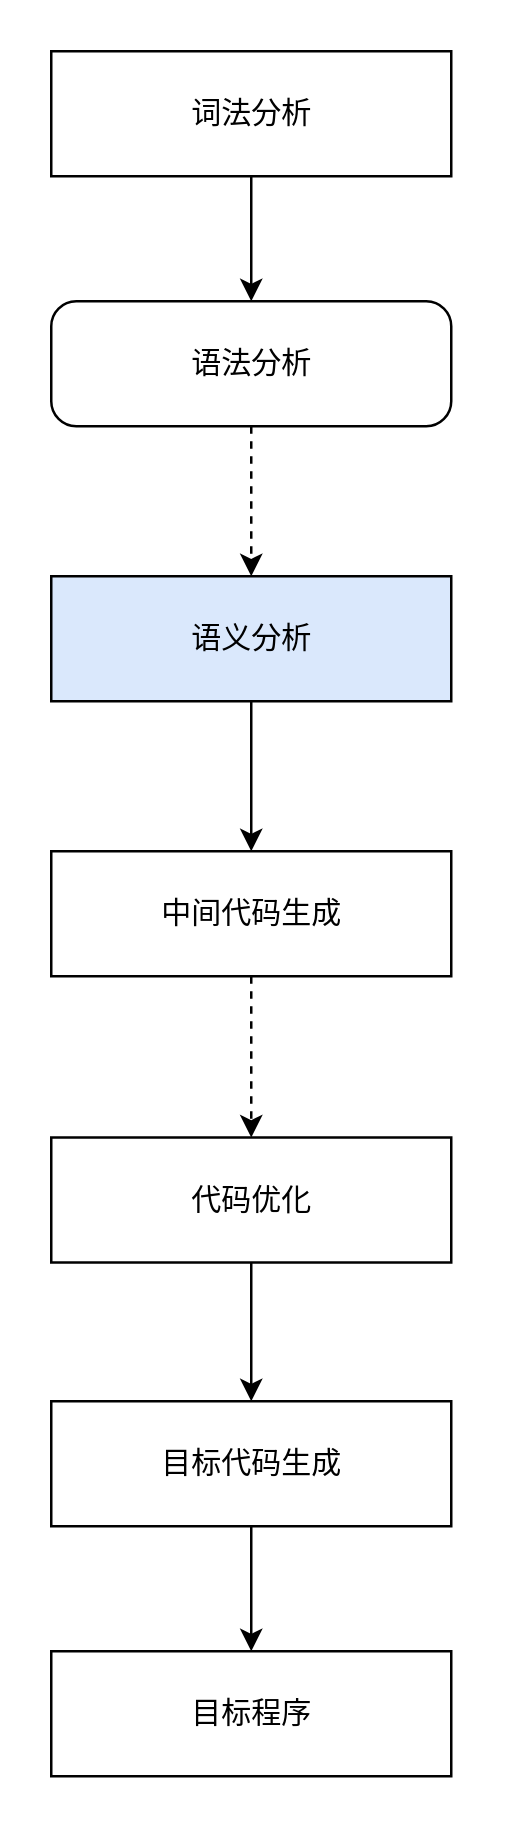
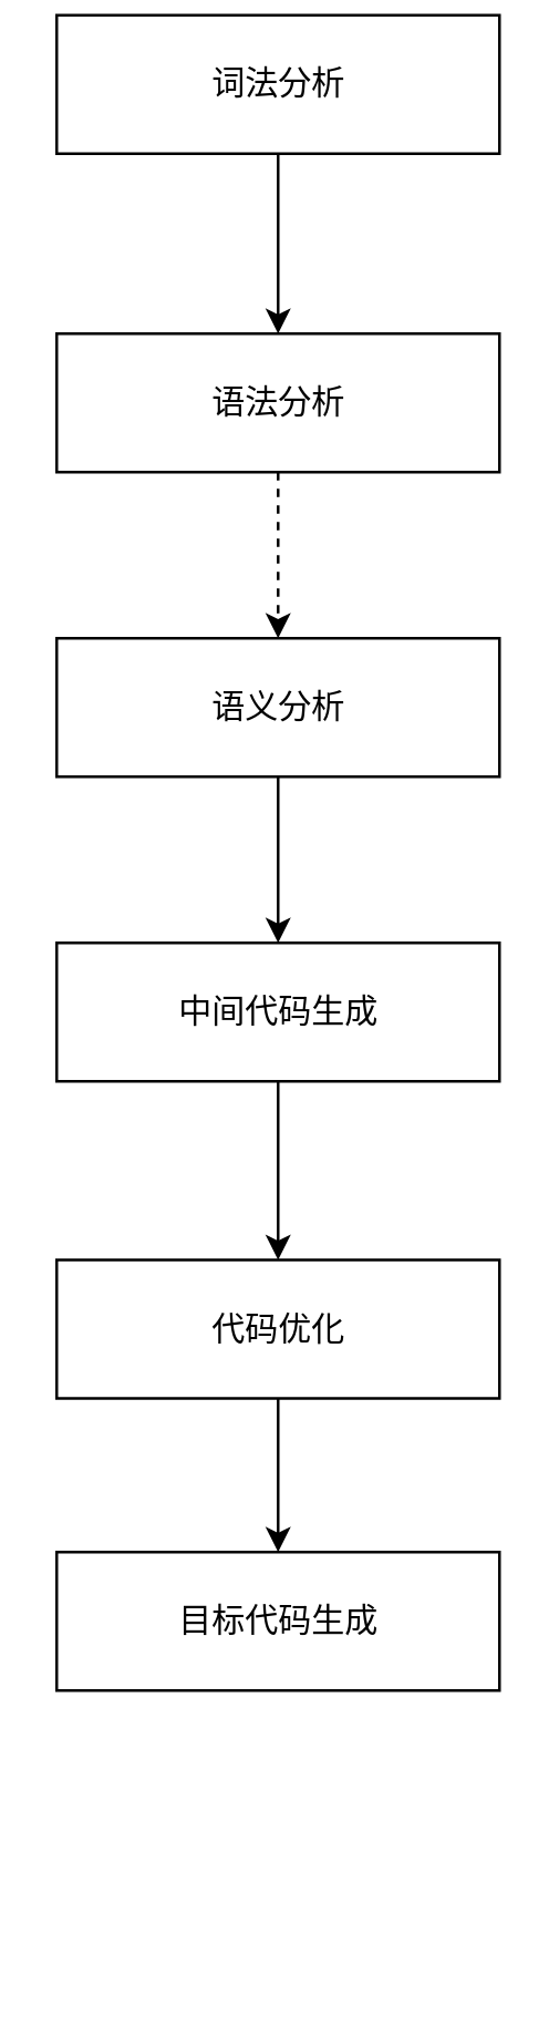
- <mxCell id="3" value="词法分析" style="html=1;dashed=0;rounded=0;absoluteArcSize=1;arcSize=20;verticalAlign=middle;align=center;" vertex="1" parent="1"><mxGeometry x="20" y="20" width="160" height="50" as="geometry" /></mxCell>
+ <mxCell id="3" value="词法分析" style="html=1;dashed=0;rounded=0;absoluteArcSize=1;arcSize=20;verticalAlign=middle;align=center;" vertex="1" parent="1"><mxGeometry x="20" y="5" width="160" height="50" as="geometry" /></mxCell>
- <mxCell id="5" value="语法分析" style="html=1;dashed=0;absoluteArcSize=1;arcSize=20;verticalAlign=middle;align=center;rounded=1;" vertex="1" parent="1"><mxGeometry x="20" y="120" width="160" height="50" as="geometry" /></mxCell>
+ <mxCell id="5" value="语法分析" style="html=1;dashed=0;rounded=0;absoluteArcSize=1;arcSize=20;verticalAlign=middle;align=center;" vertex="1" parent="1"><mxGeometry x="20" y="120" width="160" height="50" as="geometry" /></mxCell>
- <mxCell id="7" value="语义分析" style="html=1;dashed=0;rounded=0;absoluteArcSize=1;arcSize=20;verticalAlign=middle;align=center;fillColor=#dae8fc;" vertex="1" parent="1"><mxGeometry x="20" y="230" width="160" height="50" as="geometry" /></mxCell>
+ <mxCell id="7" value="语义分析" style="html=1;dashed=0;rounded=0;absoluteArcSize=1;arcSize=20;verticalAlign=middle;align=center;" vertex="1" parent="1"><mxGeometry x="20" y="230" width="160" height="50" as="geometry" /></mxCell>
- <mxCell id="8" style="edgeStyle=none;html=1;exitX=0.5;exitY=1;exitDx=0;exitDy=0;dashed=1;" edge="1" parent="1" source="9" target="11"><mxGeometry relative="1" as="geometry" /></mxCell>
+ <mxCell id="8" style="edgeStyle=none;html=1;exitX=0.5;exitY=1;exitDx=0;exitDy=0;" edge="1" parent="1" source="9" target="11"><mxGeometry relative="1" as="geometry" /></mxCell>
- <mxCell id="12" style="edgeStyle=none;html=1;exitX=0.5;exitY=1;exitDx=0;exitDy=0;entryX=0.5;entryY=0;entryDx=0;entryDy=0;" edge="1" parent="1" source="13" target="14"><mxGeometry relative="1" as="geometry" /></mxCell>
- <mxCell id="14" value="目标程序" style="html=1;dashed=0;rounded=0;absoluteArcSize=1;arcSize=20;verticalAlign=middle;align=center;strokeWidth=1;" vertex="1" parent="1"><mxGeometry x="20" y="660" width="160" height="50" as="geometry" /></mxCell>
